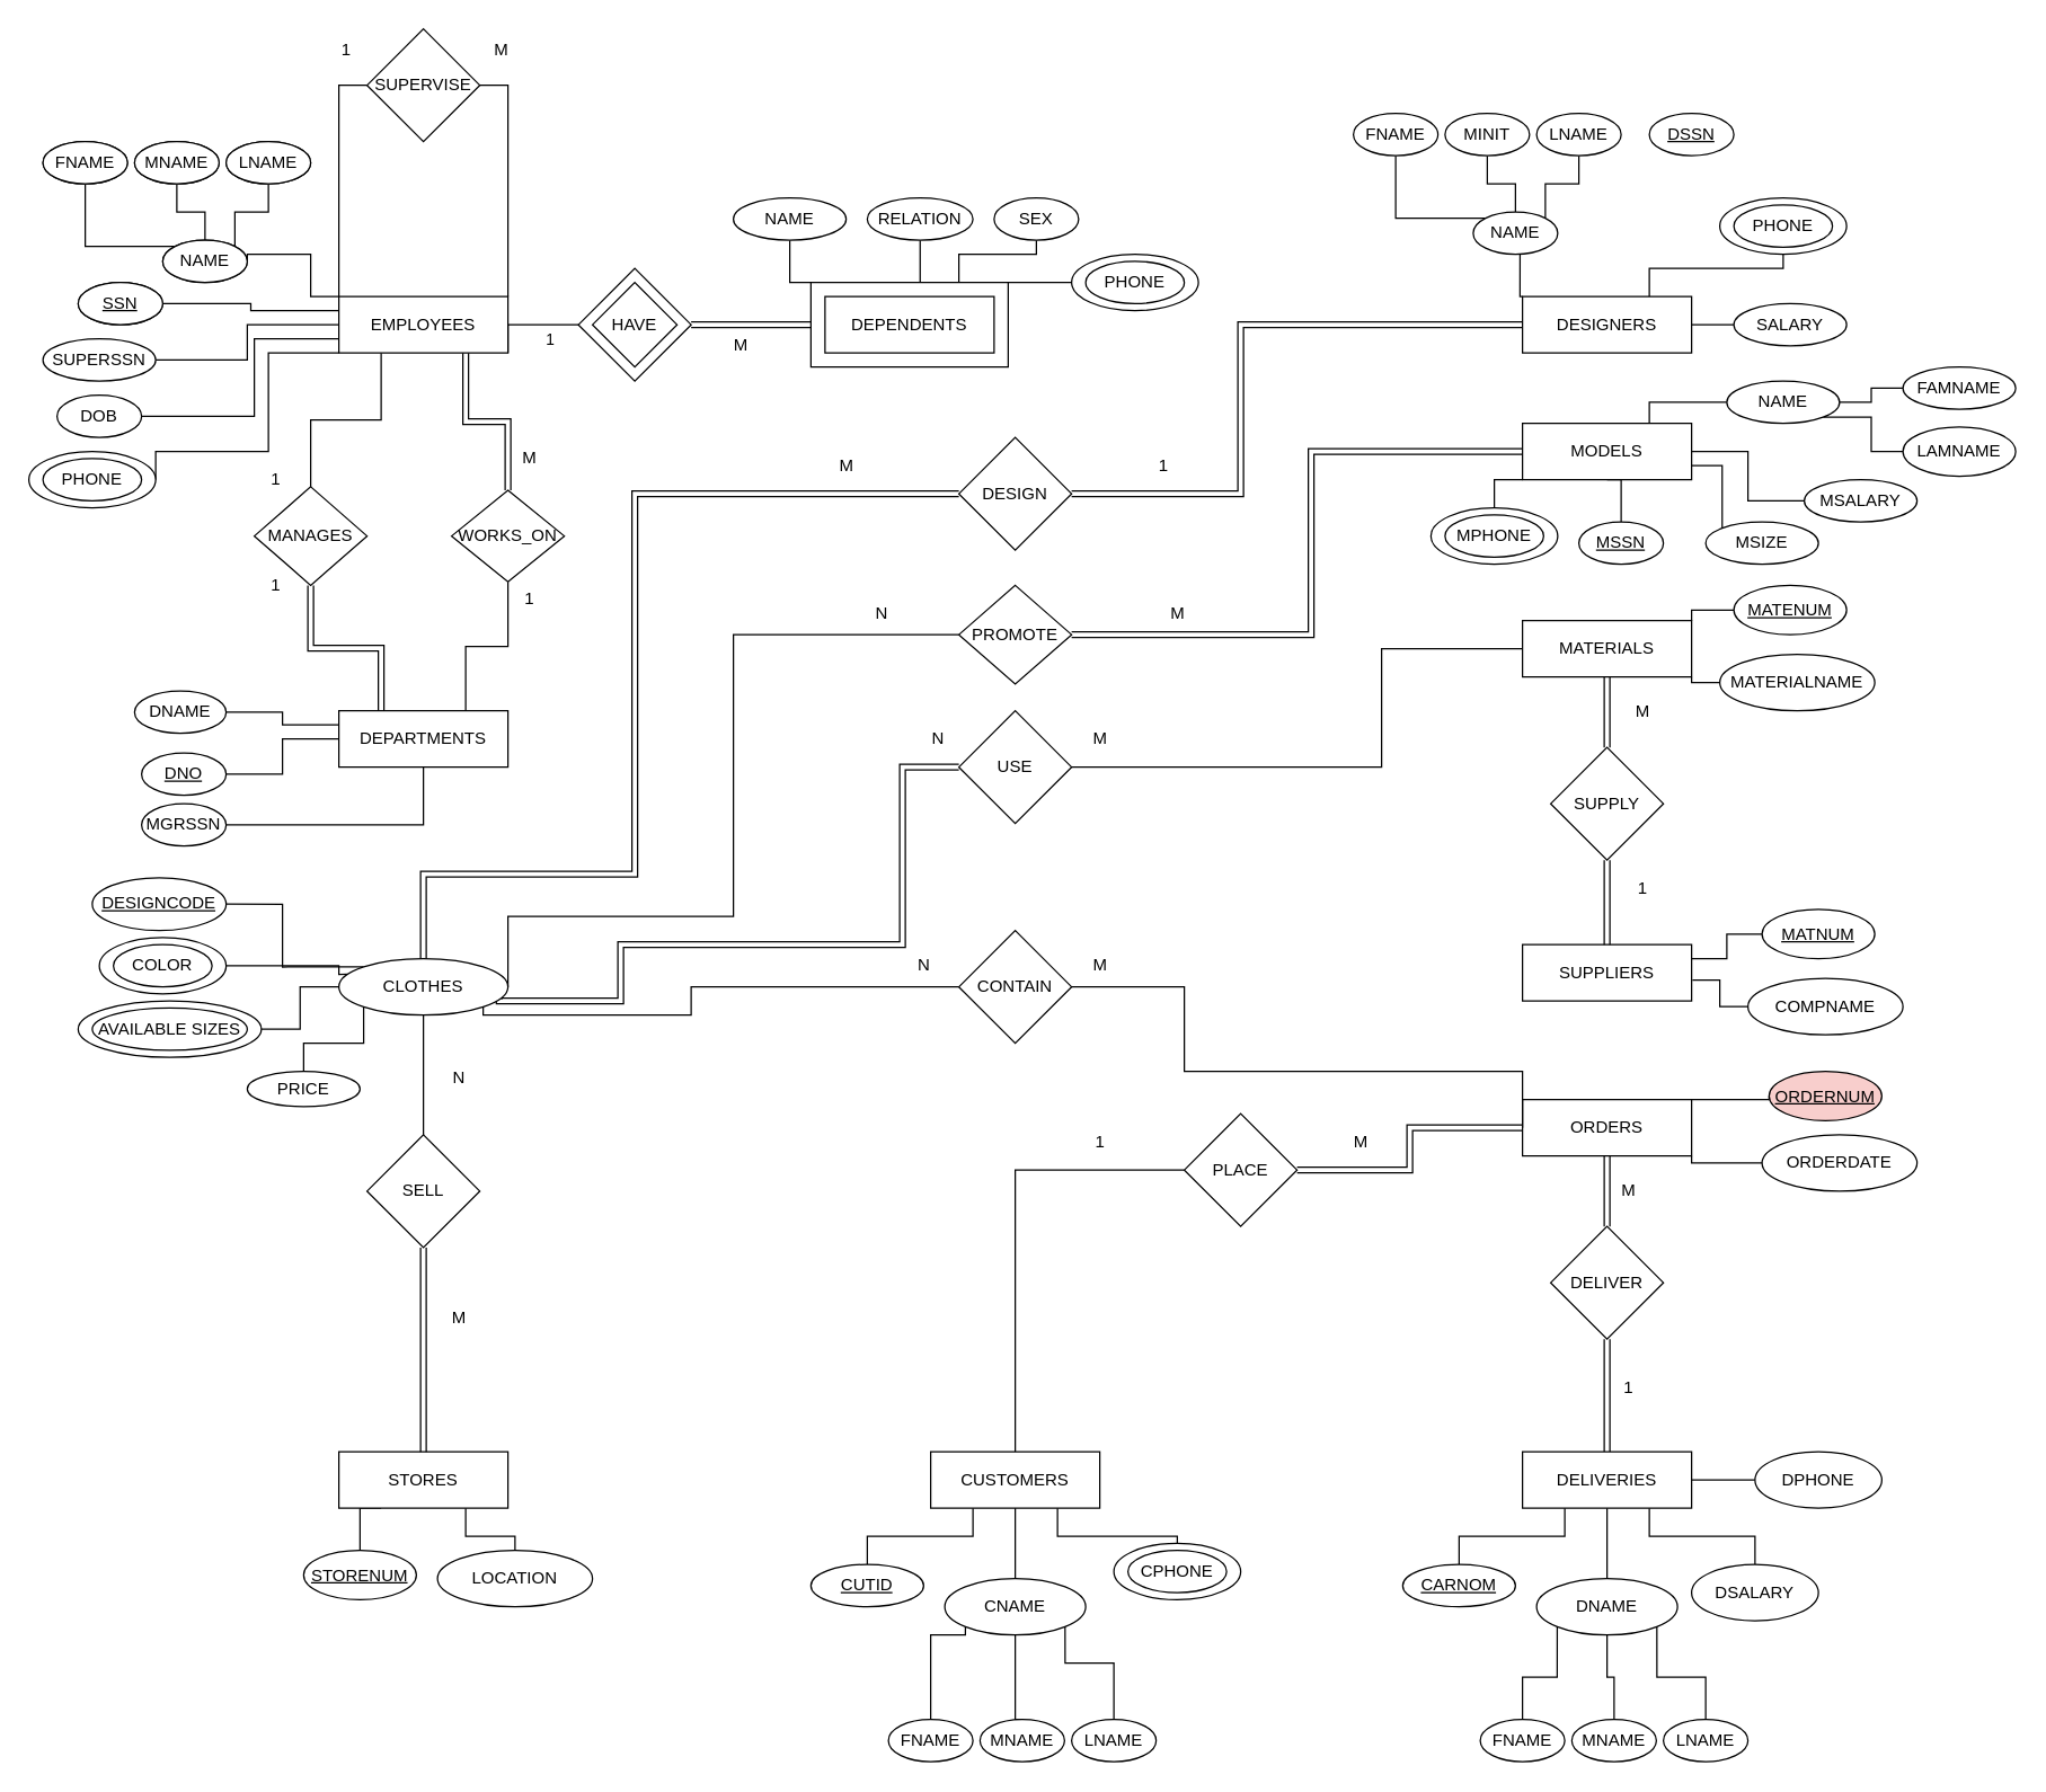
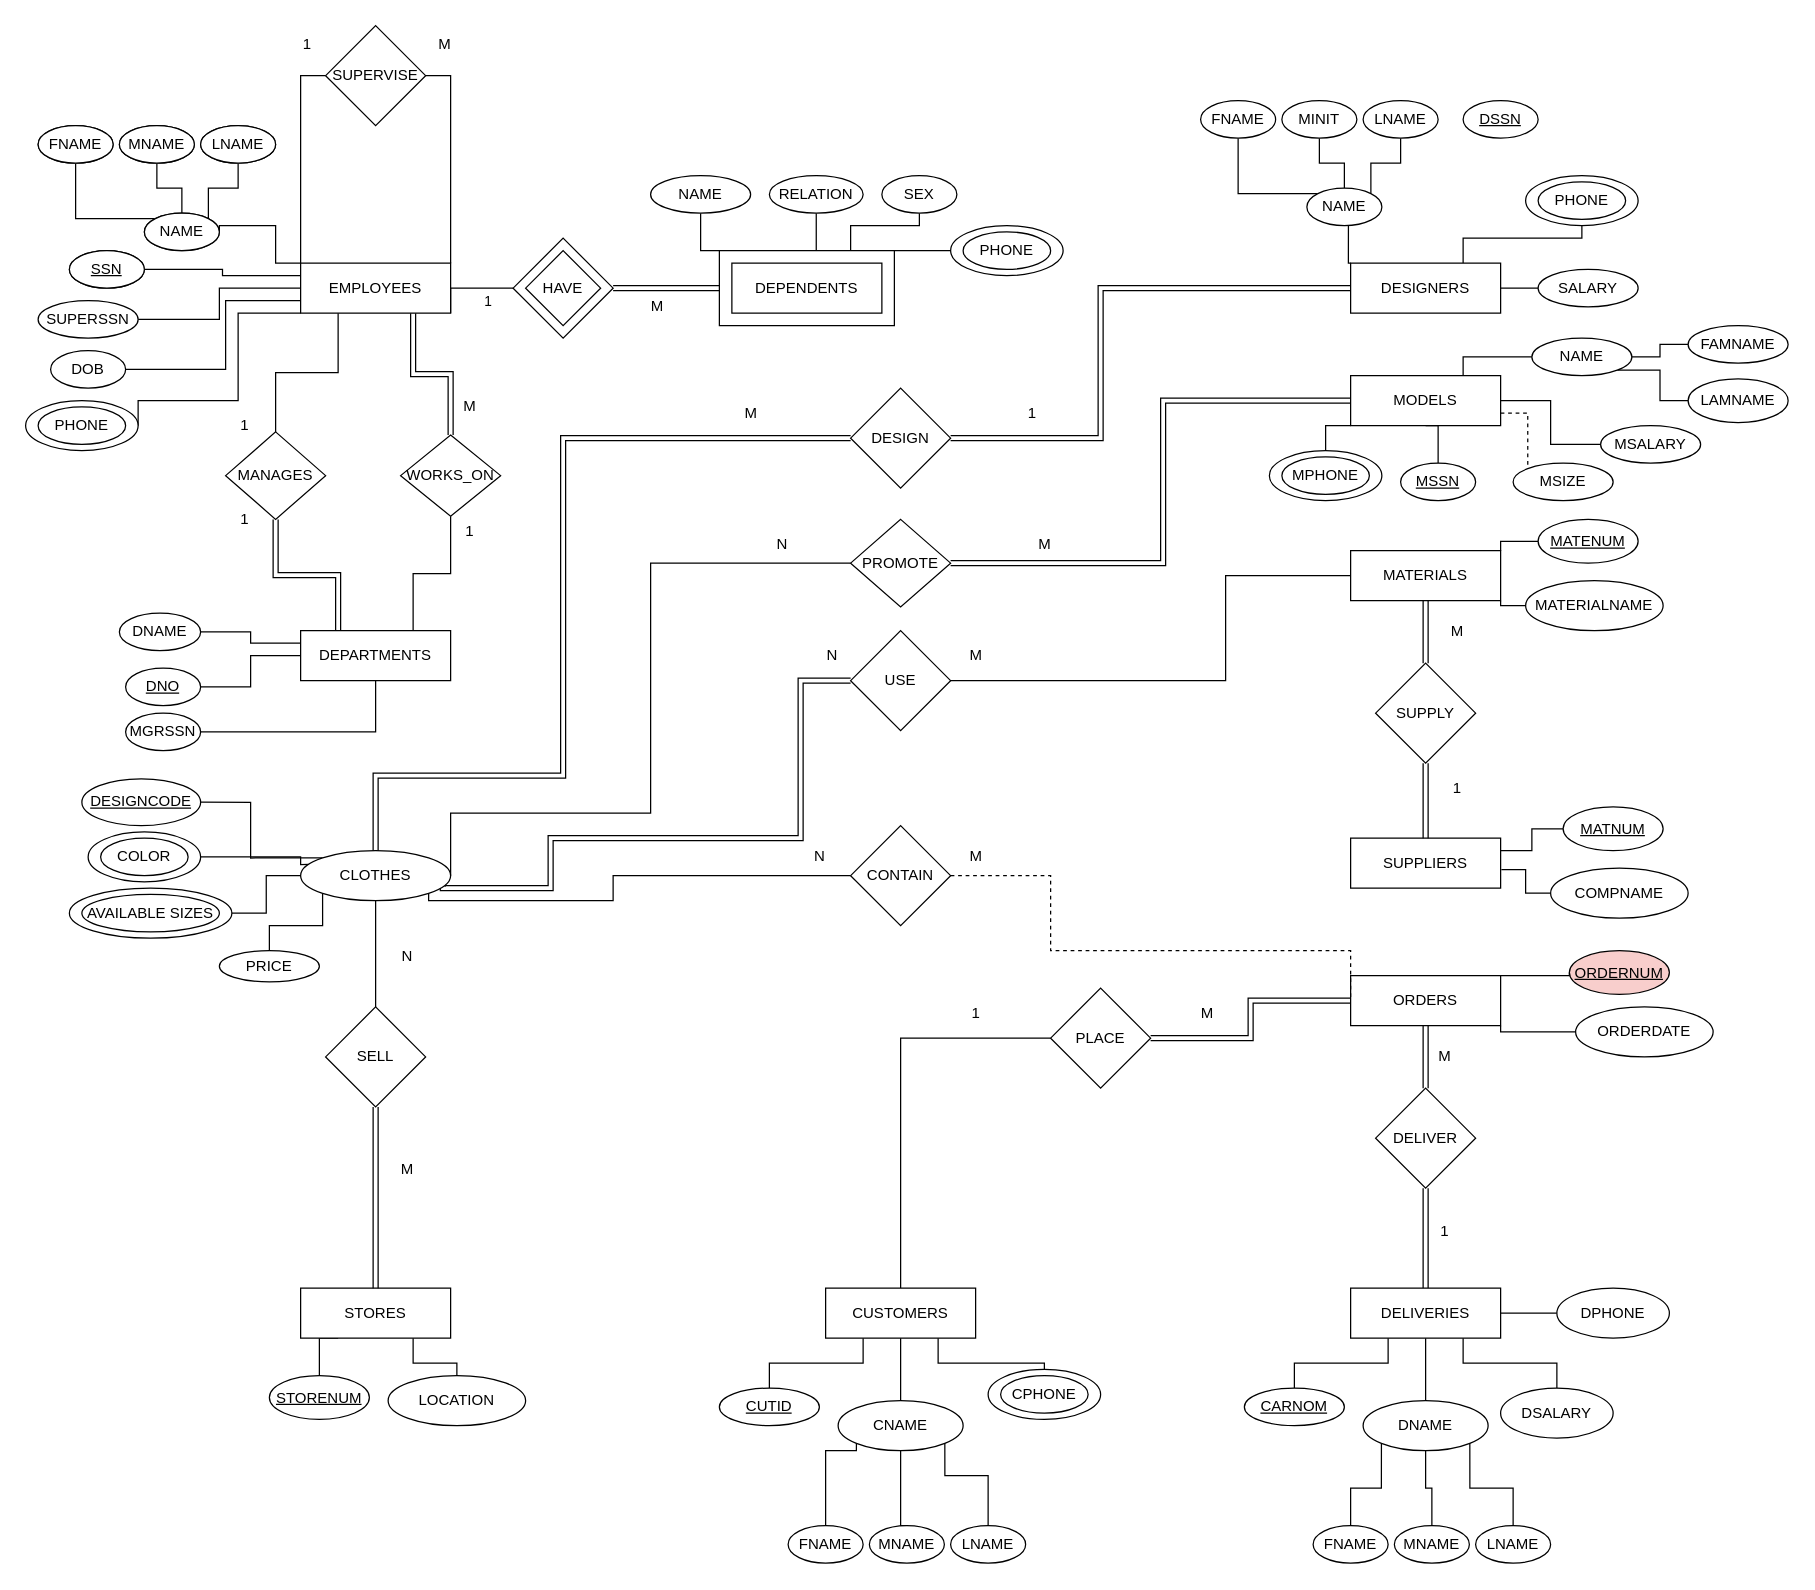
- <mxCell id="34" style="edgeStyle=orthogonalEdgeStyle;rounded=0;orthogonalLoop=1;jettySize=auto;html=1;exitX=1;exitY=0.75;exitDx=0;exitDy=0;entryX=0;entryY=0;entryDx=0;entryDy=0;endArrow=none;endFill=0;" edge="1" parent="1" source="38" target="152"><mxGeometry relative="1" as="geometry" /></mxCell>
+ <mxCell id="34" style="edgeStyle=orthogonalEdgeStyle;rounded=0;orthogonalLoop=1;jettySize=auto;html=1;exitX=1;exitY=0.75;exitDx=0;exitDy=0;entryX=0;entryY=0;entryDx=0;entryDy=0;endArrow=none;endFill=0;dashed=1;" edge="1" parent="1" source="38" target="152"><mxGeometry relative="1" as="geometry" /></mxCell>
- <mxCell id="85" style="edgeStyle=orthogonalEdgeStyle;rounded=0;orthogonalLoop=1;jettySize=auto;html=1;exitX=1;exitY=0.5;exitDx=0;exitDy=0;endArrow=none;endFill=0;entryX=0;entryY=0.5;entryDx=0;entryDy=0;" edge="1" parent="1" source="86" target="45"><mxGeometry relative="1" as="geometry"><mxPoint x="1140" y="560" as="targetPoint" /><Array as="points"><mxPoint x="840" y="700" /><mxPoint x="840" y="760" /></Array></mxGeometry></mxCell>
+ <mxCell id="85" style="edgeStyle=orthogonalEdgeStyle;rounded=0;orthogonalLoop=1;jettySize=auto;html=1;exitX=1;exitY=0.5;exitDx=0;exitDy=0;endArrow=none;endFill=0;entryX=0;entryY=0.5;entryDx=0;entryDy=0;dashed=1;" edge="1" parent="1" source="86" target="45"><mxGeometry relative="1" as="geometry"><mxPoint x="1140" y="560" as="targetPoint" /><Array as="points"><mxPoint x="840" y="700" /><mxPoint x="840" y="760" /></Array></mxGeometry></mxCell>
- <mxCell id="159" value="ORDERDATE" style="ellipse;whiteSpace=wrap;html=1;" vertex="1" parent="1"><mxGeometry x="1250" y="805" width="110" height="40" as="geometry" /></mxCell>
+ <mxCell id="159" value="ORDERDATE" style="ellipse;whiteSpace=wrap;html=1;" vertex="1" parent="1"><mxGeometry x="1260" y="805" width="110" height="40" as="geometry" /></mxCell>
